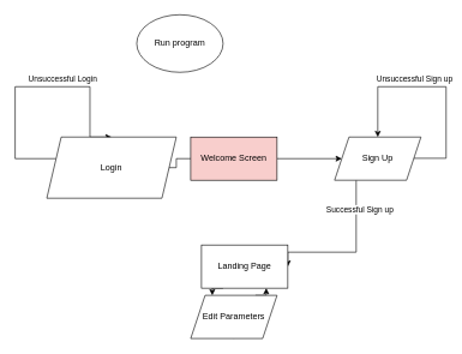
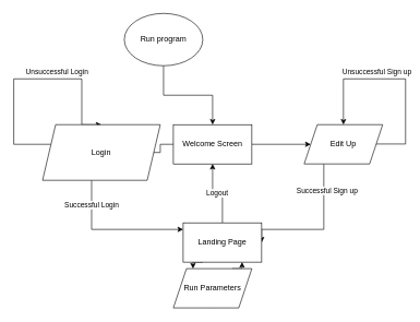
+ <mxCell id="2" value="" style="edgeStyle=orthogonalEdgeStyle;rounded=0;orthogonalLoop=1;jettySize=auto;html=1;" edge="1" parent="1" source="3" target="6"><mxGeometry relative="1" as="geometry" /></mxCell>
- <mxCell id="6" value="Welcome Screen" style="whiteSpace=wrap;html=1;fillColor=#f8cecc;" vertex="1" parent="1"><mxGeometry x="264" y="190" width="120" height="60" as="geometry" /></mxCell>
+ <mxCell id="6" value="Welcome Screen" style="whiteSpace=wrap;html=1;" vertex="1" parent="1"><mxGeometry x="264" y="190" width="120" height="60" as="geometry" /></mxCell>
- <mxCell id="12" value="Sign Up" style="shape=parallelogram;perimeter=parallelogramPerimeter;whiteSpace=wrap;html=1;fixedSize=1;" vertex="1" parent="1"><mxGeometry x="464" y="190" width="120" height="60" as="geometry" /></mxCell>
+ <mxCell id="12" value="Edit Up" style="shape=parallelogram;perimeter=parallelogramPerimeter;whiteSpace=wrap;html=1;fixedSize=1;" vertex="1" parent="1"><mxGeometry x="464" y="190" width="120" height="60" as="geometry" /></mxCell>
+ <mxCell id="13" value="Logout" style="edgeStyle=orthogonalEdgeStyle;rounded=0;orthogonalLoop=1;jettySize=auto;html=1;" edge="1" parent="1" source="15" target="6"><mxGeometry relative="1" as="geometry" /></mxCell>
+ <mxCell id="7" value="Successful Login" style="edgeStyle=orthogonalEdgeStyle;rounded=0;orthogonalLoop=1;jettySize=auto;html=1;" edge="1" parent="1" source="9" target="15"><mxGeometry x="-0.644" relative="1" as="geometry"><Array as="points"><mxPoint x="139" y="350" /></Array><mxPoint as="offset" /></mxGeometry></mxCell>
- <mxCell id="18" value="Edit Parameters" style="shape=parallelogram;perimeter=parallelogramPerimeter;whiteSpace=wrap;html=1;fixedSize=1;" vertex="1" parent="1"><mxGeometry x="264" y="410" width="120" height="60" as="geometry" /></mxCell>
+ <mxCell id="18" value="Run Parameters" style="shape=parallelogram;perimeter=parallelogramPerimeter;whiteSpace=wrap;html=1;fixedSize=1;" vertex="1" parent="1"><mxGeometry x="264" y="410" width="120" height="60" as="geometry" /></mxCell>
